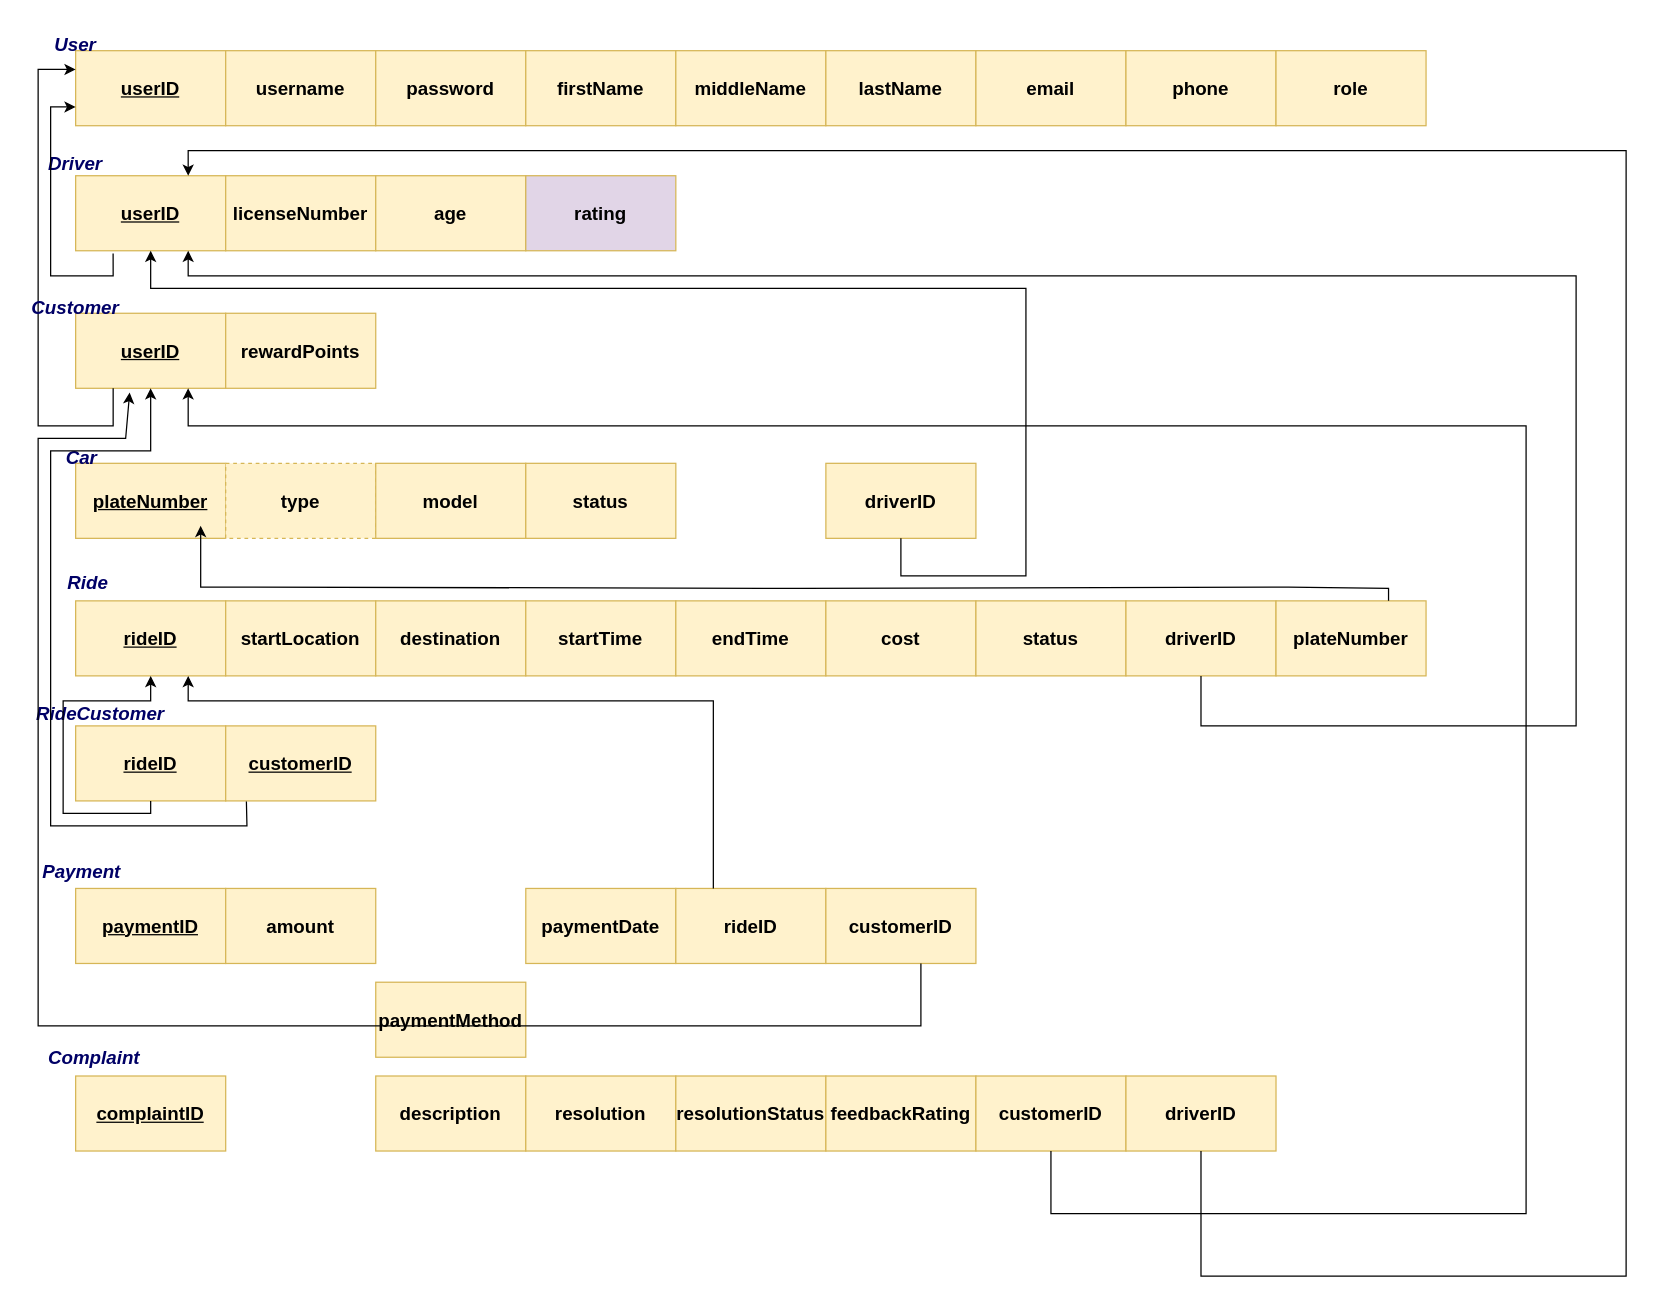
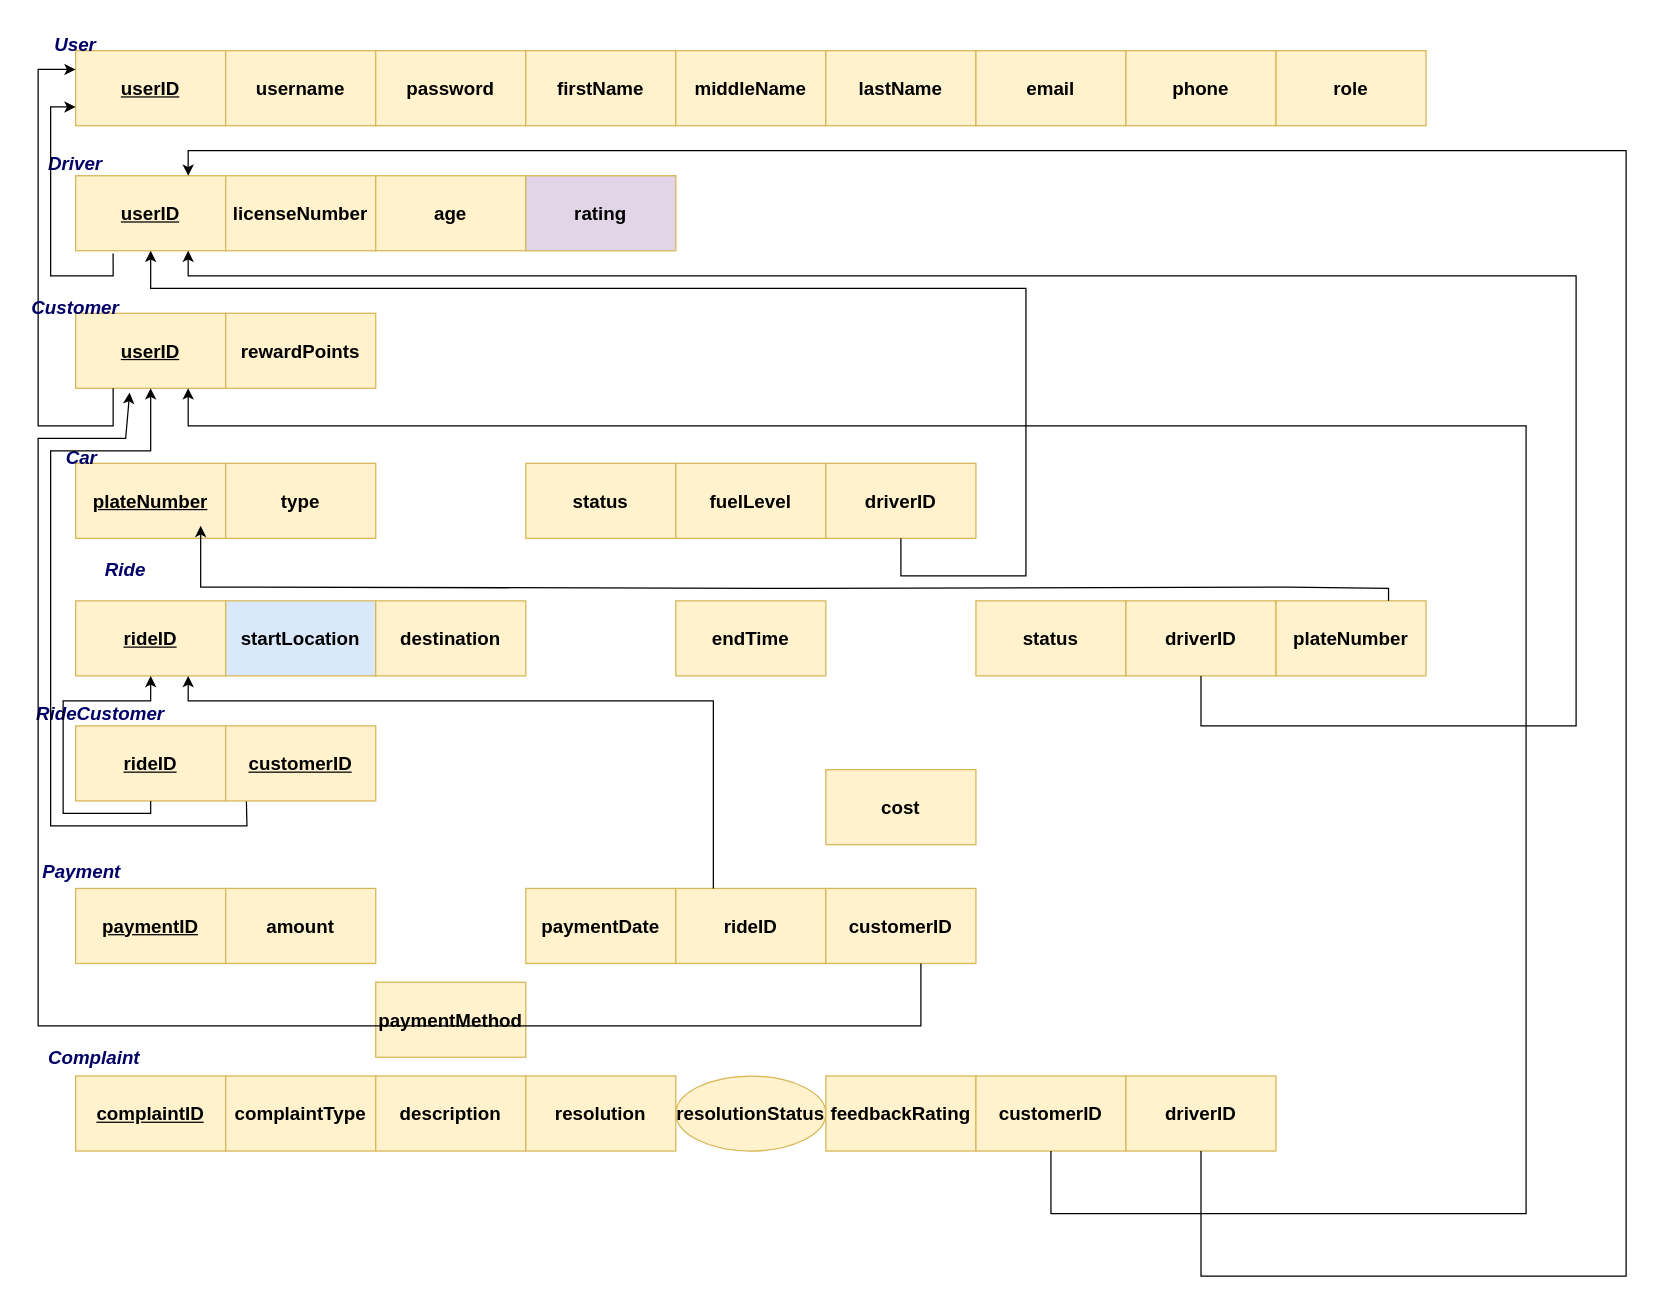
- <mxCell id="23" value="type" style="rounded=0;whiteSpace=wrap;html=1;fillColor=#fff2cc;strokeColor=#d6b656;fontSize=15;fontStyle=1;align=center;dashed=1;" vertex="1" parent="1"><mxGeometry x="180" y="370" width="120" height="60" as="geometry" /></mxCell>
+ <mxCell id="23" value="type" style="rounded=0;whiteSpace=wrap;html=1;fillColor=#fff2cc;strokeColor=#d6b656;fontSize=15;fontStyle=1;align=center;" vertex="1" parent="1"><mxGeometry x="180" y="370" width="120" height="60" as="geometry" /></mxCell>
- <mxCell id="24" value="model" style="rounded=0;whiteSpace=wrap;html=1;fillColor=#fff2cc;strokeColor=#d6b656;fontSize=15;fontStyle=1;align=center;" vertex="1" parent="1"><mxGeometry x="300" y="370" width="120" height="60" as="geometry" /></mxCell>
+ <mxCell id="26" value="fuelLevel" style="rounded=0;whiteSpace=wrap;html=1;fillColor=#fff2cc;strokeColor=#d6b656;fontSize=15;fontStyle=1;align=center;" vertex="1" parent="1"><mxGeometry x="540" y="370" width="120" height="60" as="geometry" /></mxCell>
- <mxCell id="39" value="Ride" style="text;html=1;align=center;verticalAlign=middle;whiteSpace=wrap;rounded=0;fontSize=15;fontStyle=3;fontColor=#000066;" vertex="1" parent="1"><mxGeometry x="40" y="450" width="60" height="30" as="geometry" /></mxCell>
+ <mxCell id="39" value="Ride" style="text;html=1;align=center;verticalAlign=middle;whiteSpace=wrap;rounded=0;fontSize=15;fontStyle=3;fontColor=#000066;" vertex="1" parent="1"><mxGeometry x="70" y="440" width="60" height="30" as="geometry" /></mxCell>
- <mxCell id="31" value="startLocation" style="rounded=0;whiteSpace=wrap;html=1;fillColor=#fff2cc;strokeColor=#d6b656;fontSize=15;fontStyle=1;align=center;" vertex="1" parent="1"><mxGeometry x="180" y="480" width="120" height="60" as="geometry" /></mxCell>
+ <mxCell id="31" value="startLocation" style="rounded=0;whiteSpace=wrap;html=1;fillColor=#dae8fc;strokeColor=#d6b656;fontSize=15;fontStyle=1;align=center;" vertex="1" parent="1"><mxGeometry x="180" y="480" width="120" height="60" as="geometry" /></mxCell>
- <mxCell id="33" value="startTime" style="rounded=0;whiteSpace=wrap;html=1;fillColor=#fff2cc;strokeColor=#d6b656;fontSize=15;fontStyle=1;align=center;" vertex="1" parent="1"><mxGeometry x="420" y="480" width="120" height="60" as="geometry" /></mxCell>
- <mxCell id="35" value="cost" style="rounded=0;whiteSpace=wrap;html=1;fillColor=#fff2cc;strokeColor=#d6b656;fontSize=15;fontStyle=1;align=center;" vertex="1" parent="1"><mxGeometry x="660" y="480" width="120" height="60" as="geometry" /></mxCell>
+ <mxCell id="35" value="cost" style="rounded=0;whiteSpace=wrap;html=1;fillColor=#fff2cc;strokeColor=#d6b656;fontSize=15;fontStyle=1;align=center;" vertex="1" parent="1"><mxGeometry x="660" y="615" width="120" height="60" as="geometry" /></mxCell>
+ <mxCell id="57" value="complaintType" style="rounded=0;whiteSpace=wrap;html=1;fillColor=#fff2cc;strokeColor=#d6b656;fontSize=15;fontStyle=1;align=center;" vertex="1" parent="1"><mxGeometry x="180" y="860" width="120" height="60" as="geometry" /></mxCell>
- <mxCell id="60" value="resolutionStatus" style="rounded=0;whiteSpace=wrap;html=1;fillColor=#fff2cc;strokeColor=#d6b656;fontSize=15;fontStyle=1;align=center;" vertex="1" parent="1"><mxGeometry x="540" y="860" width="120" height="60" as="geometry" /></mxCell>
+ <mxCell id="60" value="resolutionStatus" style="ellipse;whiteSpace=wrap;html=1;fillColor=#fff2cc;strokeColor=#d6b656;fontSize=15;fontStyle=1;align=center;" vertex="1" parent="1"><mxGeometry x="540" y="860" width="120" height="60" as="geometry" /></mxCell>
